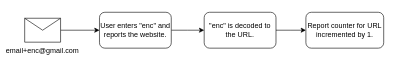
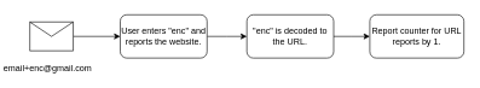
- <mxCell id="9" value="Report counter for URL incremented by 1." style="rounded=1;whiteSpace=wrap;html=1;" vertex="1" parent="1"><mxGeometry x="510" y="20" width="130" height="60" as="geometry" /></mxCell>
+ <mxCell id="9" value="Report counter for URL reports by 1." style="rounded=1;whiteSpace=wrap;html=1;" vertex="1" parent="1"><mxGeometry x="510" y="20" width="130" height="60" as="geometry" /></mxCell>
- <mxCell id="4" value="email+enc@gmail.com" style="text;html=1;strokeColor=none;fillColor=none;align=center;verticalAlign=middle;whiteSpace=wrap;rounded=0;" vertex="1" parent="1"><mxGeometry x="20" y="70" width="100" height="30" as="geometry" /></mxCell>
+ <mxCell id="4" value="email+enc@gmail.com" style="text;html=1;strokeColor=none;fillColor=none;align=center;verticalAlign=middle;whiteSpace=wrap;rounded=0;" vertex="1" parent="1"><mxGeometry x="15" y="80" width="100" height="30" as="geometry" /></mxCell>
